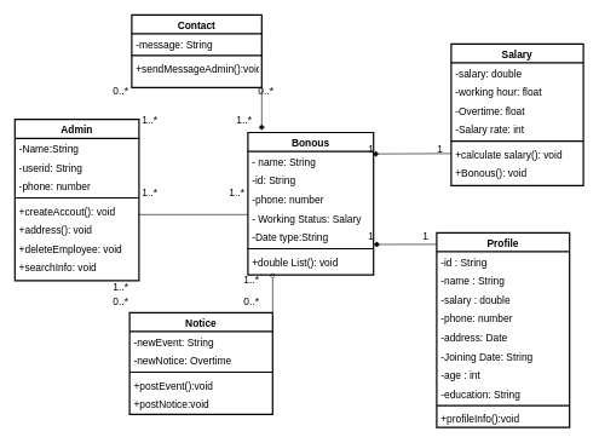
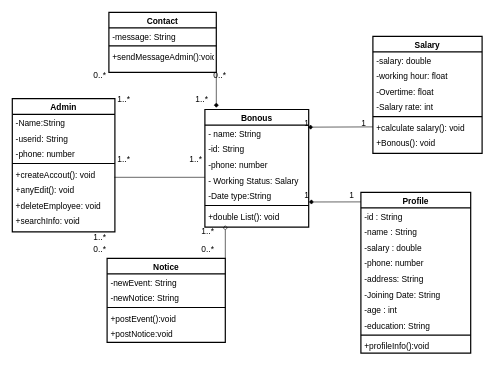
- <mxCell id="16" value="+address(): void" style="text;align=left;verticalAlign=top;spacingLeft=4;spacingRight=4;overflow=hidden;rotatable=0;points=[[0,0.5],[1,0.5]];portConstraint=eastwest;rounded=0;shadow=0;html=0;fontSize=14;" parent="10" vertex="1"><mxGeometry y="138" width="171" height="26" as="geometry" /></mxCell>
+ <mxCell id="16" value="+anyEdit(): void" style="text;align=left;verticalAlign=top;spacingLeft=4;spacingRight=4;overflow=hidden;rotatable=0;points=[[0,0.5],[1,0.5]];portConstraint=eastwest;rounded=0;shadow=0;html=0;fontSize=14;" parent="10" vertex="1"><mxGeometry y="138" width="171" height="26" as="geometry" /></mxCell>
- <mxCell id="38" value="-address: Date&#10;" style="text;align=left;verticalAlign=top;spacingLeft=4;spacingRight=4;overflow=hidden;rotatable=0;points=[[0,0.5],[1,0.5]];portConstraint=eastwest;rounded=0;shadow=0;html=0;fontSize=14;" parent="33" vertex="1"><mxGeometry y="130" width="183" height="26" as="geometry" /></mxCell>
+ <mxCell id="38" value="-address: String&#10;" style="text;align=left;verticalAlign=top;spacingLeft=4;spacingRight=4;overflow=hidden;rotatable=0;points=[[0,0.5],[1,0.5]];portConstraint=eastwest;rounded=0;shadow=0;html=0;fontSize=14;" parent="33" vertex="1"><mxGeometry y="130" width="183" height="26" as="geometry" /></mxCell>
- <mxCell id="21" value="-newNotice: Overtime&#10;" style="text;align=left;verticalAlign=top;spacingLeft=4;spacingRight=4;overflow=hidden;rotatable=0;points=[[0,0.5],[1,0.5]];portConstraint=eastwest;fontSize=14;" parent="19" vertex="1"><mxGeometry y="52" width="197" height="26" as="geometry" /></mxCell>
+ <mxCell id="21" value="-newNotice: String&#10;" style="text;align=left;verticalAlign=top;spacingLeft=4;spacingRight=4;overflow=hidden;rotatable=0;points=[[0,0.5],[1,0.5]];portConstraint=eastwest;fontSize=14;" parent="19" vertex="1"><mxGeometry y="52" width="197" height="26" as="geometry" /></mxCell>
